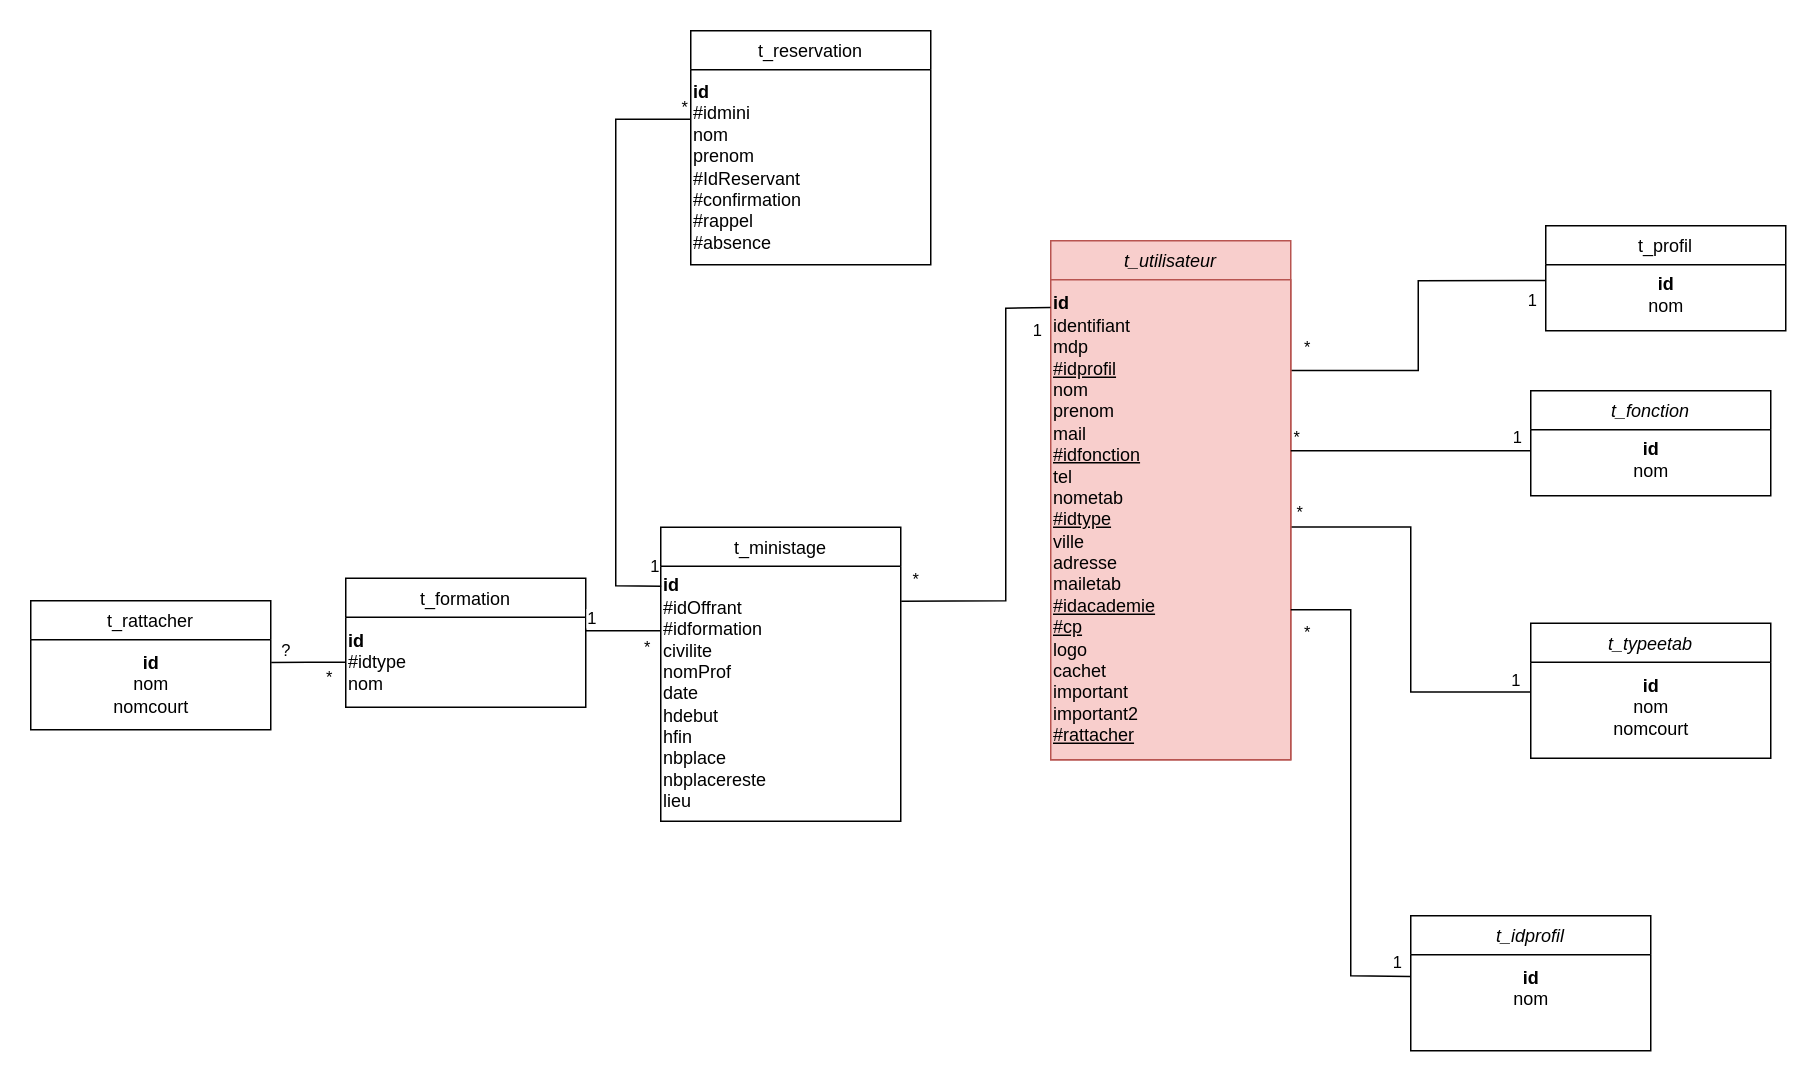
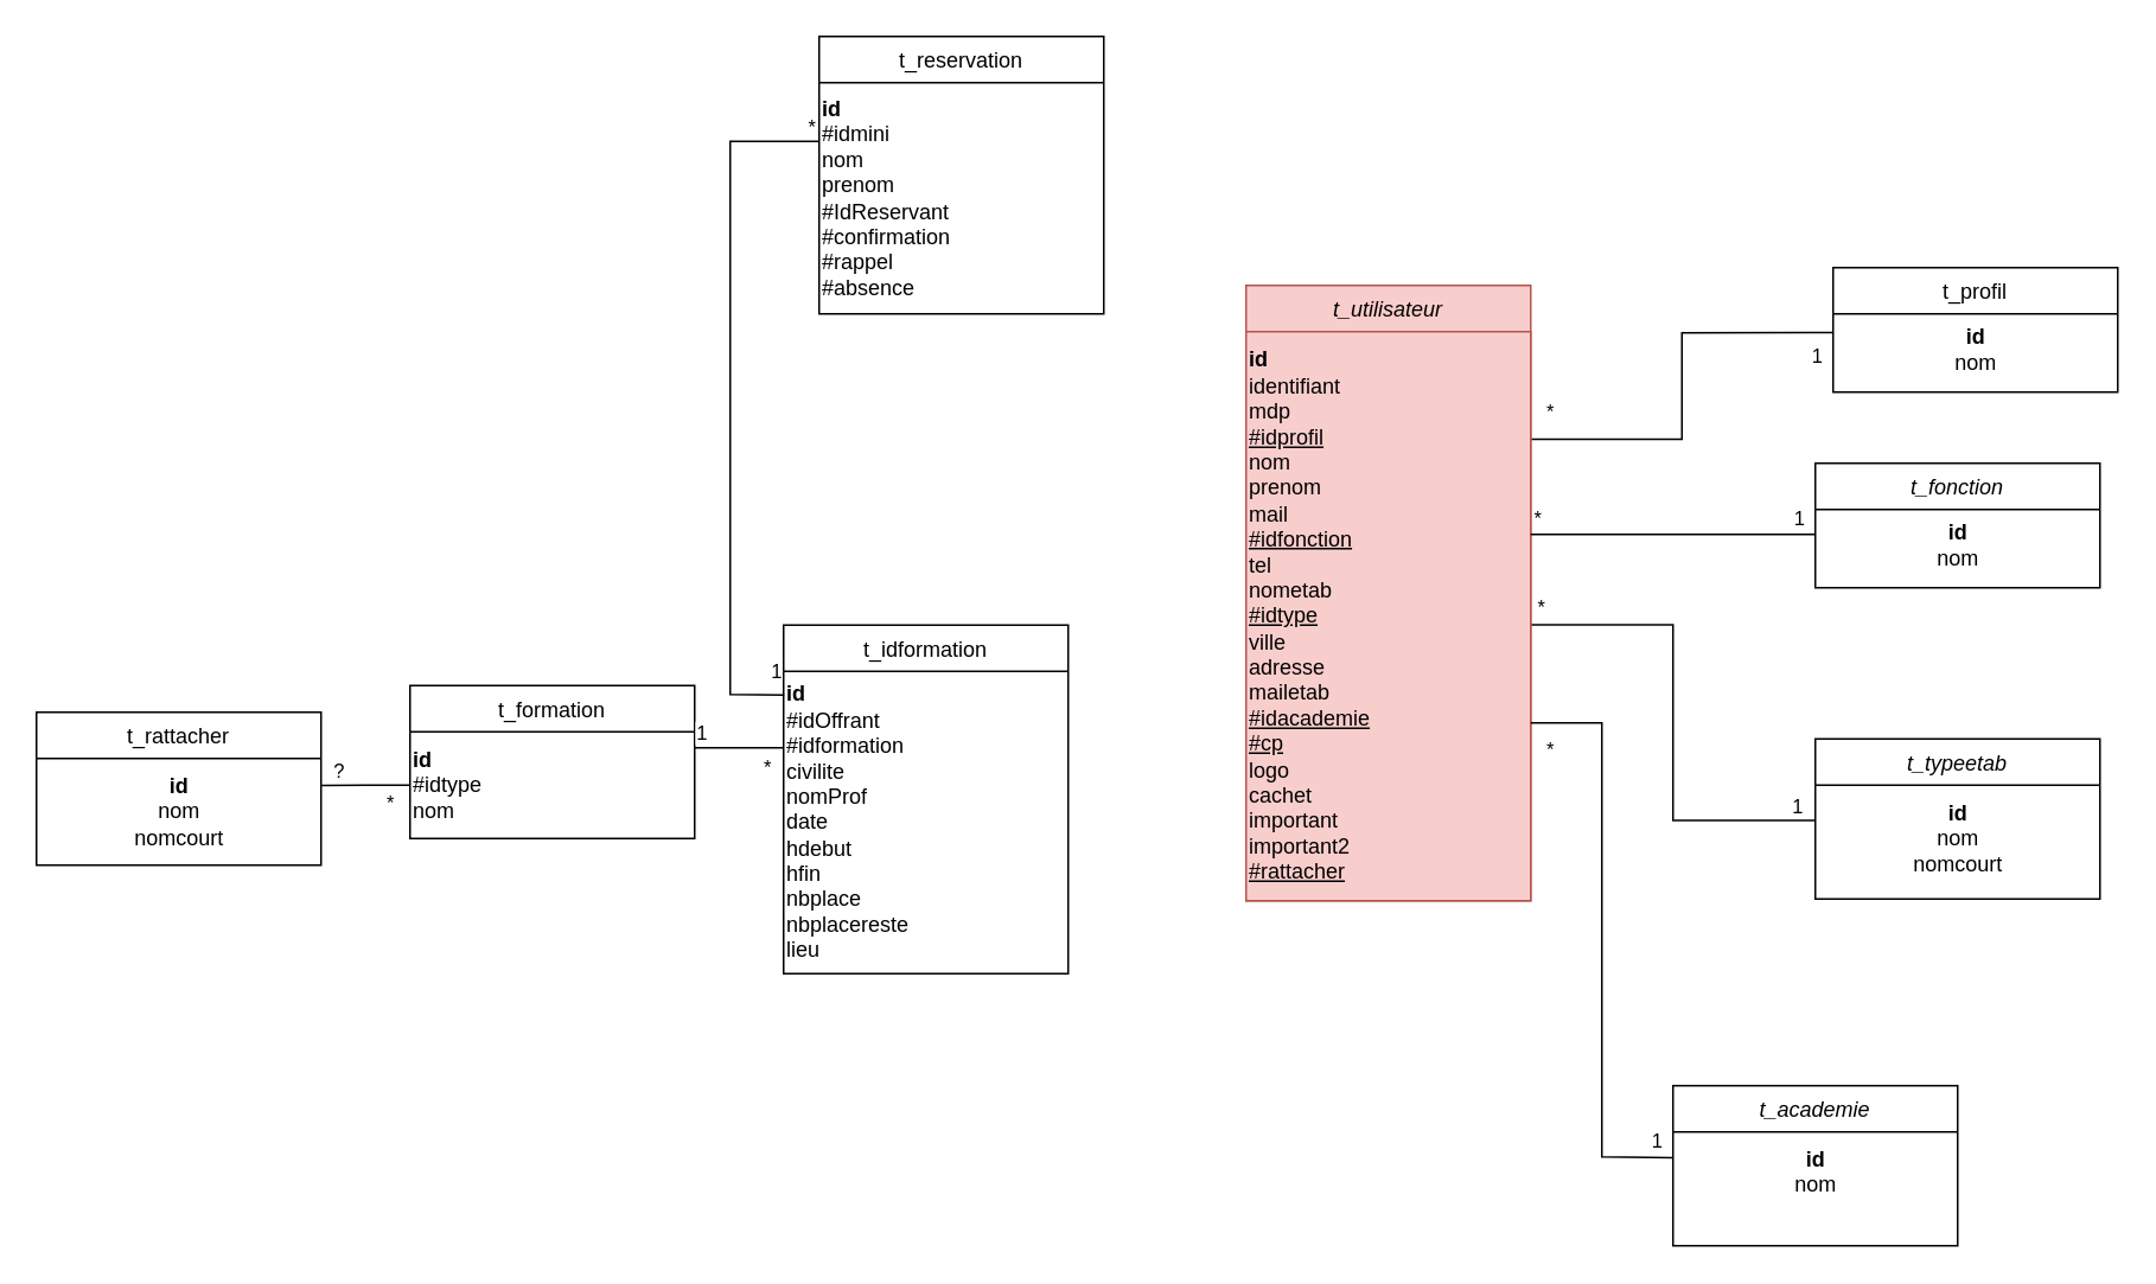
- <mxCell id="33" value="" style="endArrow=none;html=1;rounded=0;entryX=-0.001;entryY=0.058;entryDx=0;entryDy=0;entryPerimeter=0;exitX=1.002;exitY=0.137;exitDx=0;exitDy=0;exitPerimeter=0;" edge="1" parent="1" source="21" target="9"><mxGeometry width="50" height="50" relative="1" as="geometry"><mxPoint x="610" y="400" as="sourcePoint" /><mxPoint x="770" y="300" as="targetPoint" /><Array as="points"><mxPoint x="670" y="400" /><mxPoint x="670" y="205" /></Array></mxGeometry></mxCell>
- <mxCell id="34" value="*" style="edgeLabel;html=1;align=center;verticalAlign=middle;resizable=0;points=[];" connectable="0" vertex="1" parent="33"><mxGeometry x="-0.939" y="2" relative="1" as="geometry"><mxPoint y="-13" as="offset" /></mxGeometry></mxCell>
- <mxCell id="35" value="1" style="edgeLabel;html=1;align=center;verticalAlign=middle;resizable=0;points=[];" connectable="0" vertex="1" parent="33"><mxGeometry x="0.982" y="1" relative="1" as="geometry"><mxPoint x="-7" y="16" as="offset" /></mxGeometry></mxCell>
- <mxCell id="20" value="t_ministage" style="swimlane;fontStyle=0;align=center;verticalAlign=top;childLayout=stackLayout;horizontal=1;startSize=26;horizontalStack=0;resizeParent=1;resizeLast=0;collapsible=1;marginBottom=0;rounded=0;shadow=0;strokeWidth=1;" vertex="1" parent="1"><mxGeometry x="440" y="351" width="160" height="196" as="geometry"><mxRectangle x="130" y="380" width="160" height="26" as="alternateBounds" /></mxGeometry></mxCell>
+ <mxCell id="20" value="t_idformation" style="swimlane;fontStyle=0;align=center;verticalAlign=top;childLayout=stackLayout;horizontal=1;startSize=26;horizontalStack=0;resizeParent=1;resizeLast=0;collapsible=1;marginBottom=0;rounded=0;shadow=0;strokeWidth=1;" vertex="1" parent="1"><mxGeometry x="440" y="351" width="160" height="196" as="geometry"><mxRectangle x="130" y="380" width="160" height="26" as="alternateBounds" /></mxGeometry></mxCell>
- <mxCell id="36" value="t_idprofil" style="swimlane;fontStyle=2;align=center;verticalAlign=top;childLayout=stackLayout;horizontal=1;startSize=26;horizontalStack=0;resizeParent=1;resizeLast=0;collapsible=1;marginBottom=0;rounded=0;shadow=0;strokeWidth=1;" vertex="1" parent="1"><mxGeometry x="940" y="610" width="160" height="90" as="geometry"><mxRectangle x="230" y="140" width="160" height="26" as="alternateBounds" /></mxGeometry></mxCell>
+ <mxCell id="36" value="t_academie" style="swimlane;fontStyle=2;align=center;verticalAlign=top;childLayout=stackLayout;horizontal=1;startSize=26;horizontalStack=0;resizeParent=1;resizeLast=0;collapsible=1;marginBottom=0;rounded=0;shadow=0;strokeWidth=1;" vertex="1" parent="1"><mxGeometry x="940" y="610" width="160" height="90" as="geometry"><mxRectangle x="230" y="140" width="160" height="26" as="alternateBounds" /></mxGeometry></mxCell>
